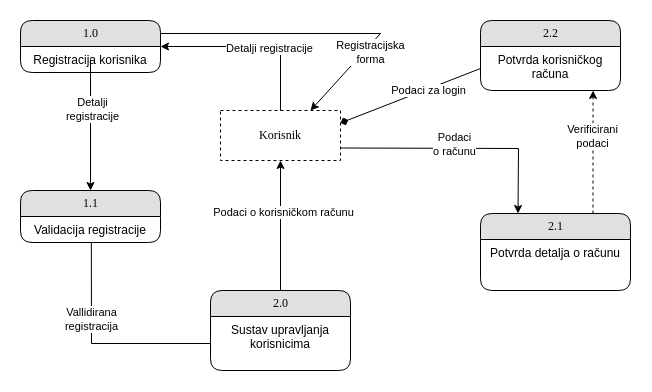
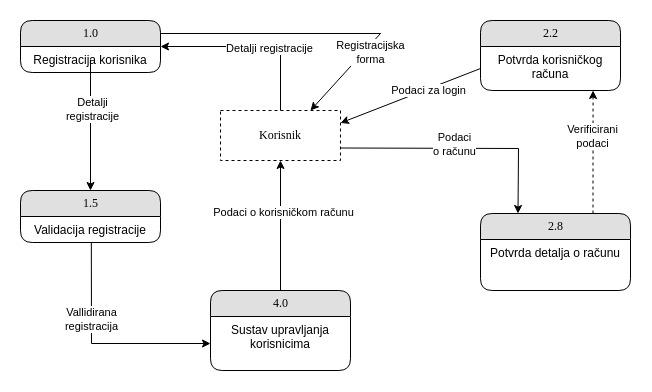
- <mxCell id="27" value="" style="endArrow=diamond;html=1;rounded=0;exitX=0;exitY=0.5;exitDx=0;exitDy=0;entryX=1;entryY=0.25;entryDx=0;entryDy=0;" edge="1" parent="1" source="3" target="12"><mxGeometry width="50" height="50" relative="1" as="geometry"><mxPoint x="270" y="170" as="sourcePoint" /><mxPoint x="320" y="120" as="targetPoint" /></mxGeometry></mxCell>
+ <mxCell id="27" value="" style="endArrow=classic;html=1;rounded=0;exitX=0;exitY=0.5;exitDx=0;exitDy=0;entryX=1;entryY=0.25;entryDx=0;entryDy=0;" edge="1" parent="1" source="3" target="12"><mxGeometry width="50" height="50" relative="1" as="geometry"><mxPoint x="270" y="170" as="sourcePoint" /><mxPoint x="320" y="120" as="targetPoint" /></mxGeometry></mxCell>
- <mxCell id="6" value="1.1" style="swimlane;html=1;fontStyle=0;childLayout=stackLayout;horizontal=1;startSize=26;fillColor=#e0e0e0;horizontalStack=0;resizeParent=1;resizeLast=0;collapsible=1;marginBottom=0;swimlaneFillColor=#ffffff;align=center;rounded=1;shadow=0;comic=0;labelBackgroundColor=none;strokeWidth=1;fontFamily=Verdana;fontSize=12" parent="1" vertex="1"><mxGeometry x="20" y="190" width="140" height="52" as="geometry" /></mxCell>
+ <mxCell id="6" value="1.5" style="swimlane;html=1;fontStyle=0;childLayout=stackLayout;horizontal=1;startSize=26;fillColor=#e0e0e0;horizontalStack=0;resizeParent=1;resizeLast=0;collapsible=1;marginBottom=0;swimlaneFillColor=#ffffff;align=center;rounded=1;shadow=0;comic=0;labelBackgroundColor=none;strokeWidth=1;fontFamily=Verdana;fontSize=12" parent="1" vertex="1"><mxGeometry x="20" y="190" width="140" height="52" as="geometry" /></mxCell>
- <mxCell id="10" value="2.1" style="swimlane;html=1;fontStyle=0;childLayout=stackLayout;horizontal=1;startSize=26;fillColor=#e0e0e0;horizontalStack=0;resizeParent=1;resizeLast=0;collapsible=1;marginBottom=0;swimlaneFillColor=#ffffff;align=center;rounded=1;shadow=0;comic=0;labelBackgroundColor=none;strokeWidth=1;fontFamily=Verdana;fontSize=12" parent="1" vertex="1"><mxGeometry x="480" y="213" width="150" height="77" as="geometry" /></mxCell>
+ <mxCell id="10" value="2.8" style="swimlane;html=1;fontStyle=0;childLayout=stackLayout;horizontal=1;startSize=26;fillColor=#e0e0e0;horizontalStack=0;resizeParent=1;resizeLast=0;collapsible=1;marginBottom=0;swimlaneFillColor=#ffffff;align=center;rounded=1;shadow=0;comic=0;labelBackgroundColor=none;strokeWidth=1;fontFamily=Verdana;fontSize=12" parent="1" vertex="1"><mxGeometry x="480" y="213" width="150" height="77" as="geometry" /></mxCell>
- <mxCell id="8" value="2.0" style="swimlane;html=1;fontStyle=0;childLayout=stackLayout;horizontal=1;startSize=26;fillColor=#e0e0e0;horizontalStack=0;resizeParent=1;resizeLast=0;collapsible=1;marginBottom=0;swimlaneFillColor=#ffffff;align=center;rounded=1;shadow=0;comic=0;labelBackgroundColor=none;strokeWidth=1;fontFamily=Verdana;fontSize=12" parent="1" vertex="1"><mxGeometry x="210" y="290" width="140" height="80" as="geometry" /></mxCell>
+ <mxCell id="8" value="4.0" style="swimlane;html=1;fontStyle=0;childLayout=stackLayout;horizontal=1;startSize=26;fillColor=#e0e0e0;horizontalStack=0;resizeParent=1;resizeLast=0;collapsible=1;marginBottom=0;swimlaneFillColor=#ffffff;align=center;rounded=1;shadow=0;comic=0;labelBackgroundColor=none;strokeWidth=1;fontFamily=Verdana;fontSize=12" parent="1" vertex="1"><mxGeometry x="210" y="290" width="140" height="80" as="geometry" /></mxCell>
- <mxCell id="19" value="" style="endArrow=none;html=1;rounded=0;exitX=0.506;exitY=0.992;exitDx=0;exitDy=0;exitPerimeter=0;entryX=0;entryY=0.5;entryDx=0;entryDy=0;" edge="1" parent="1" source="7" target="9"><mxGeometry width="50" height="50" relative="1" as="geometry"><mxPoint x="270" y="170" as="sourcePoint" /><mxPoint x="320" y="120" as="targetPoint" /><Array as="points"><mxPoint x="91" y="343" /></Array></mxGeometry></mxCell>
+ <mxCell id="19" value="" style="endArrow=classic;html=1;rounded=0;exitX=0.506;exitY=0.992;exitDx=0;exitDy=0;exitPerimeter=0;entryX=0;entryY=0.5;entryDx=0;entryDy=0;" edge="1" parent="1" source="7" target="9"><mxGeometry width="50" height="50" relative="1" as="geometry"><mxPoint x="270" y="170" as="sourcePoint" /><mxPoint x="320" y="120" as="targetPoint" /><Array as="points"><mxPoint x="91" y="343" /></Array></mxGeometry></mxCell>
